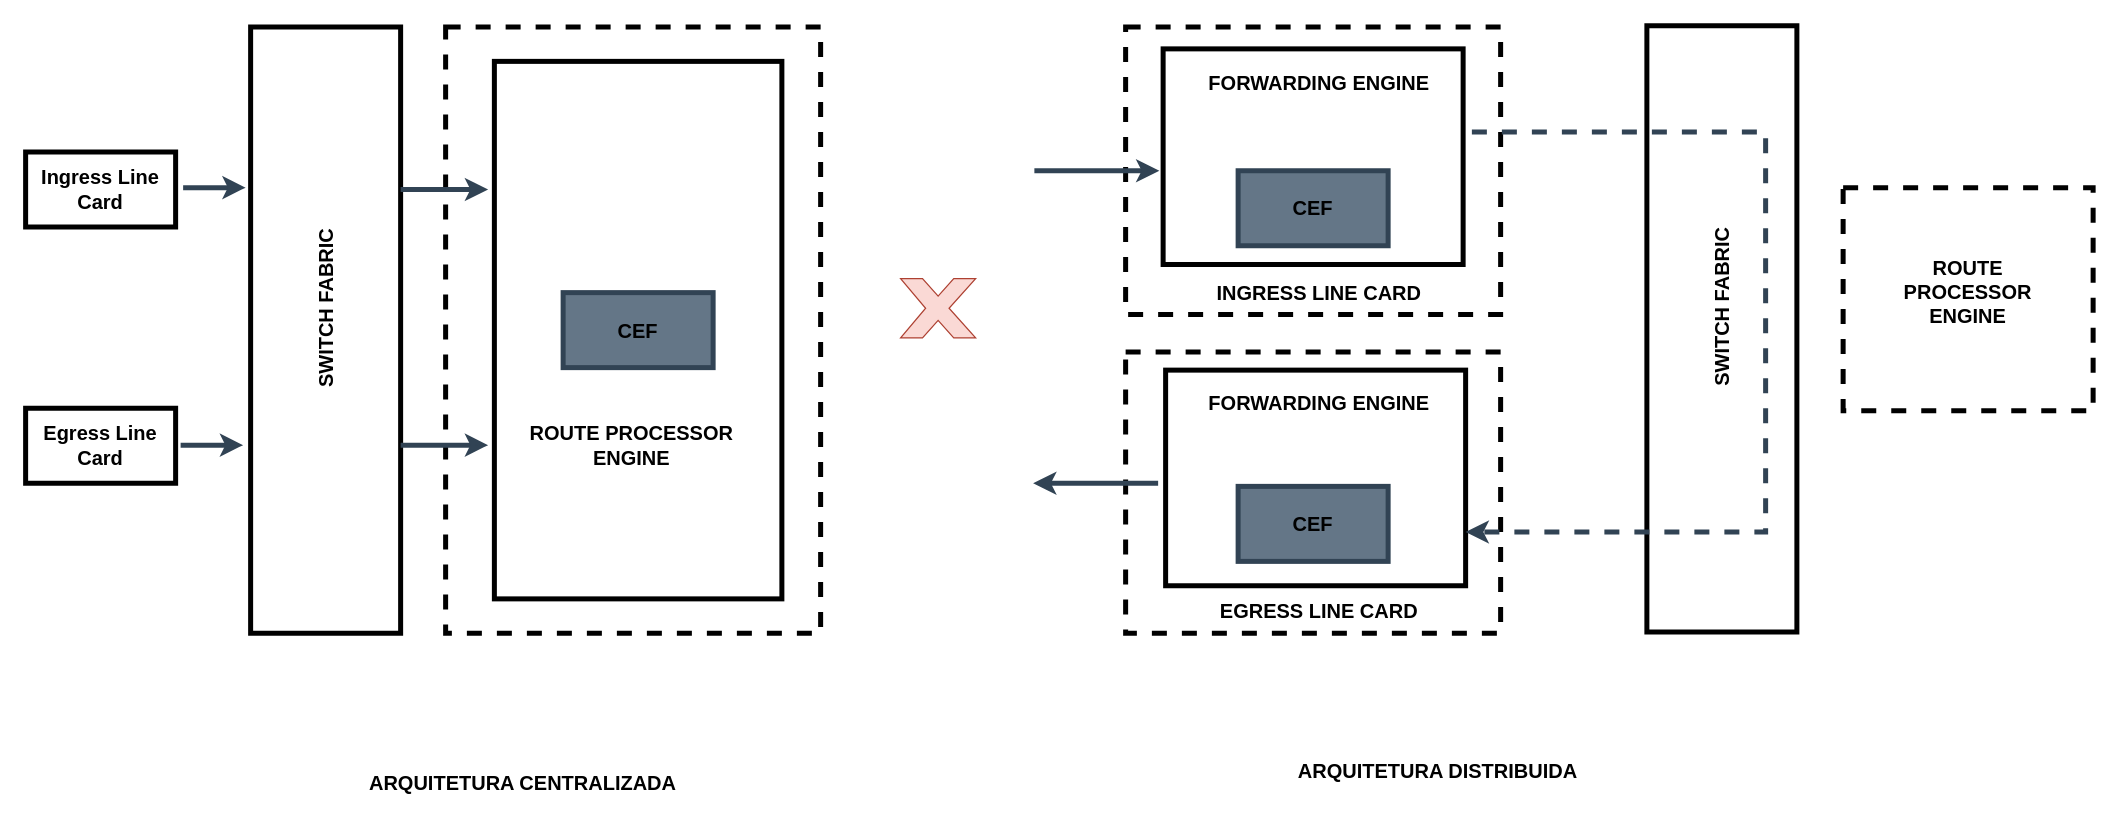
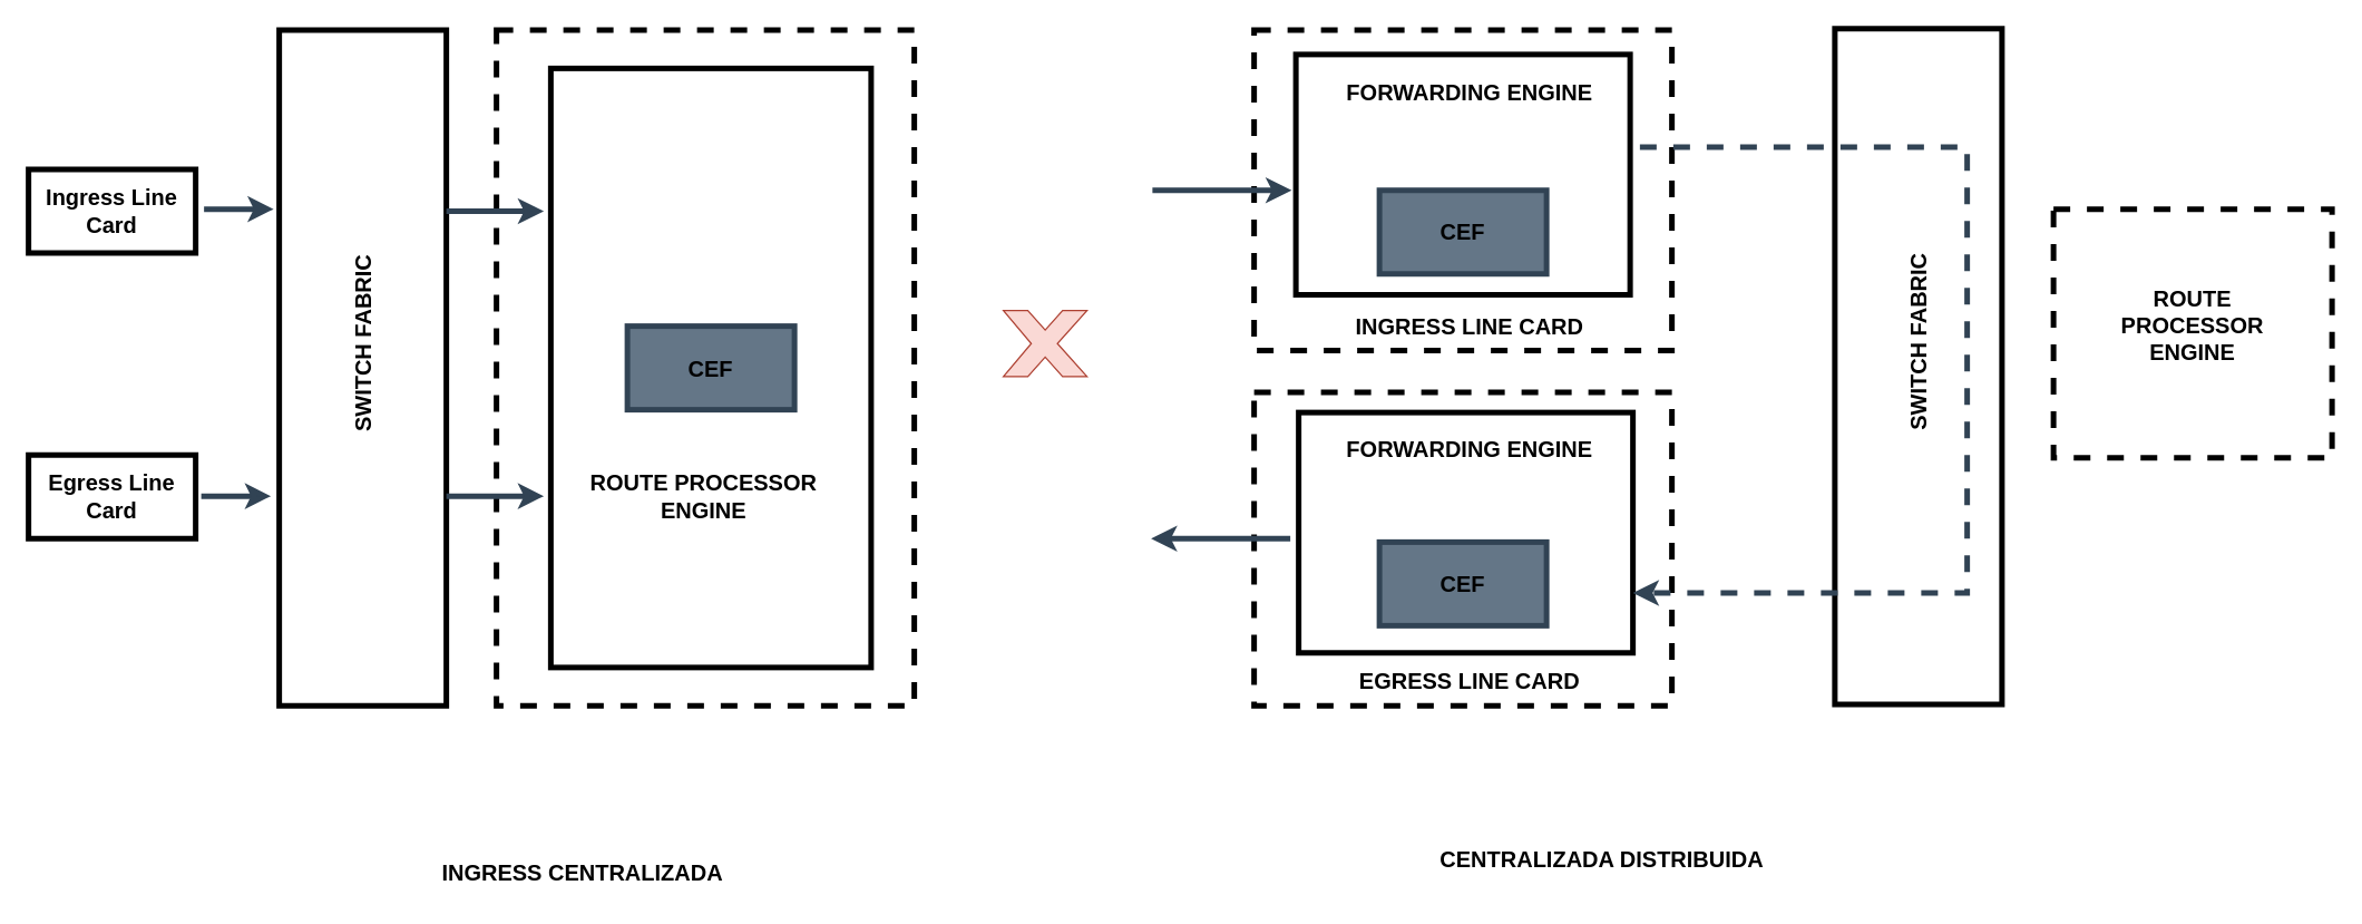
- <mxCell id="38" value="ARQUITETURA DISTRIBUIDA" style="text;html=1;strokeColor=none;fillColor=none;align=center;verticalAlign=middle;whiteSpace=wrap;rounded=0;fontSize=16;fontStyle=1" vertex="1" parent="1"><mxGeometry x="1008" y="601" width="284" height="30" as="geometry" /></mxCell>
+ <mxCell id="38" value="CENTRALIZADA DISTRIBUIDA" style="text;html=1;strokeColor=none;fillColor=none;align=center;verticalAlign=middle;whiteSpace=wrap;rounded=0;fontSize=16;fontStyle=1" vertex="1" parent="1"><mxGeometry x="1008" y="601" width="284" height="30" as="geometry" /></mxCell>
- <mxCell id="37" value="ARQUITETURA CENTRALIZADA" style="text;html=1;strokeColor=none;fillColor=none;align=center;verticalAlign=middle;whiteSpace=wrap;rounded=0;fontSize=16;fontStyle=1" vertex="1" parent="1"><mxGeometry x="276" y="611" width="284" height="30" as="geometry" /></mxCell>
+ <mxCell id="37" value="INGRESS CENTRALIZADA" style="text;html=1;strokeColor=none;fillColor=none;align=center;verticalAlign=middle;whiteSpace=wrap;rounded=0;fontSize=16;fontStyle=1" vertex="1" parent="1"><mxGeometry x="276" y="611" width="284" height="30" as="geometry" /></mxCell>
